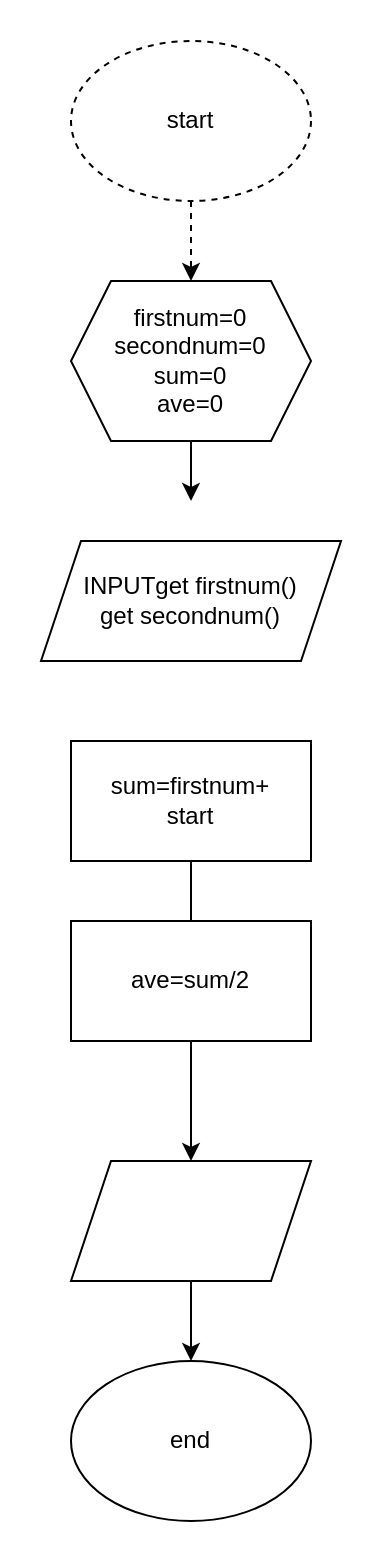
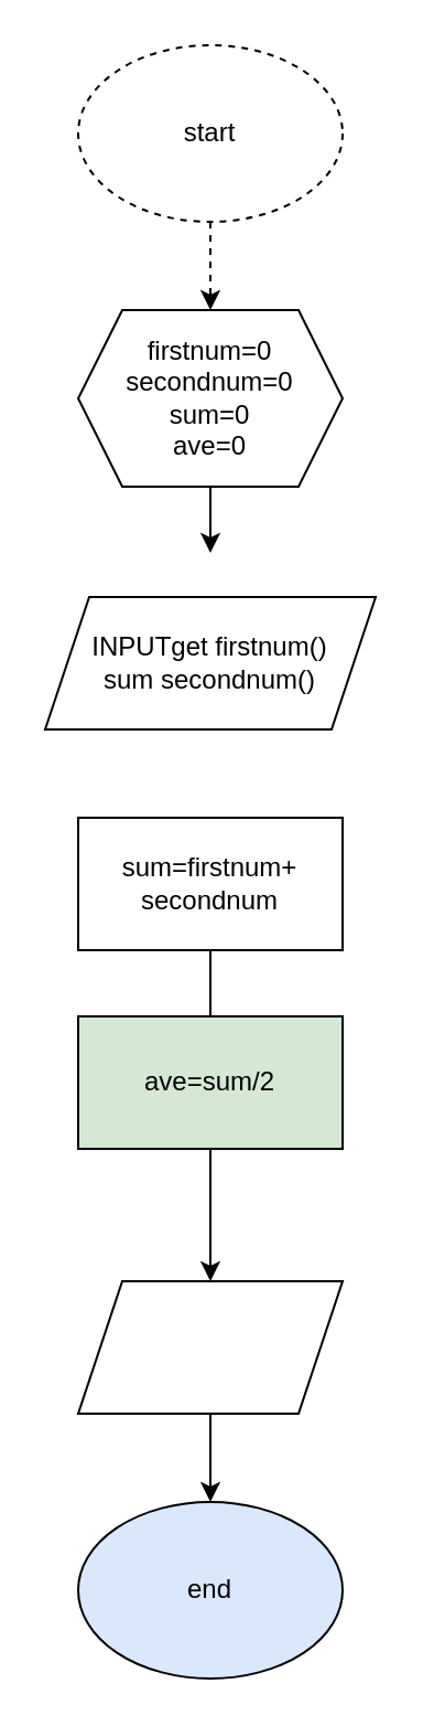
- <mxCell id="6" value="INPUTget firstnum()&lt;br&gt;get secondnum()" style="shape=parallelogram;perimeter=parallelogramPerimeter;whiteSpace=wrap;html=1;fixedSize=1;" vertex="1" parent="1"><mxGeometry x="20" y="270" width="150" height="60" as="geometry" /></mxCell>
+ <mxCell id="6" value="INPUTget firstnum()&lt;br&gt;sum secondnum()" style="shape=parallelogram;perimeter=parallelogramPerimeter;whiteSpace=wrap;html=1;fixedSize=1;" vertex="1" parent="1"><mxGeometry x="20" y="270" width="150" height="60" as="geometry" /></mxCell>
- <mxCell id="8" value="sum=firstnum+&lt;br&gt;start" style="rounded=0;whiteSpace=wrap;html=1;" vertex="1" parent="1"><mxGeometry x="35" y="370" width="120" height="60" as="geometry" /></mxCell>
+ <mxCell id="8" value="sum=firstnum+&lt;br&gt;secondnum" style="rounded=0;whiteSpace=wrap;html=1;" vertex="1" parent="1"><mxGeometry x="35" y="370" width="120" height="60" as="geometry" /></mxCell>
- <mxCell id="12" value="ave=sum/2" style="rounded=0;whiteSpace=wrap;html=1;" vertex="1" parent="1"><mxGeometry x="35" y="460" width="120" height="60" as="geometry" /></mxCell>
+ <mxCell id="12" value="ave=sum/2" style="rounded=0;whiteSpace=wrap;html=1;fillColor=#d5e8d4;" vertex="1" parent="1"><mxGeometry x="35" y="460" width="120" height="60" as="geometry" /></mxCell>
- <mxCell id="11" value="end" style="ellipse;whiteSpace=wrap;html=1;" vertex="1" parent="1"><mxGeometry x="35" y="680" width="120" height="80" as="geometry" /></mxCell>
+ <mxCell id="11" value="end" style="ellipse;whiteSpace=wrap;html=1;fillColor=#dae8fc;" vertex="1" parent="1"><mxGeometry x="35" y="680" width="120" height="80" as="geometry" /></mxCell>
